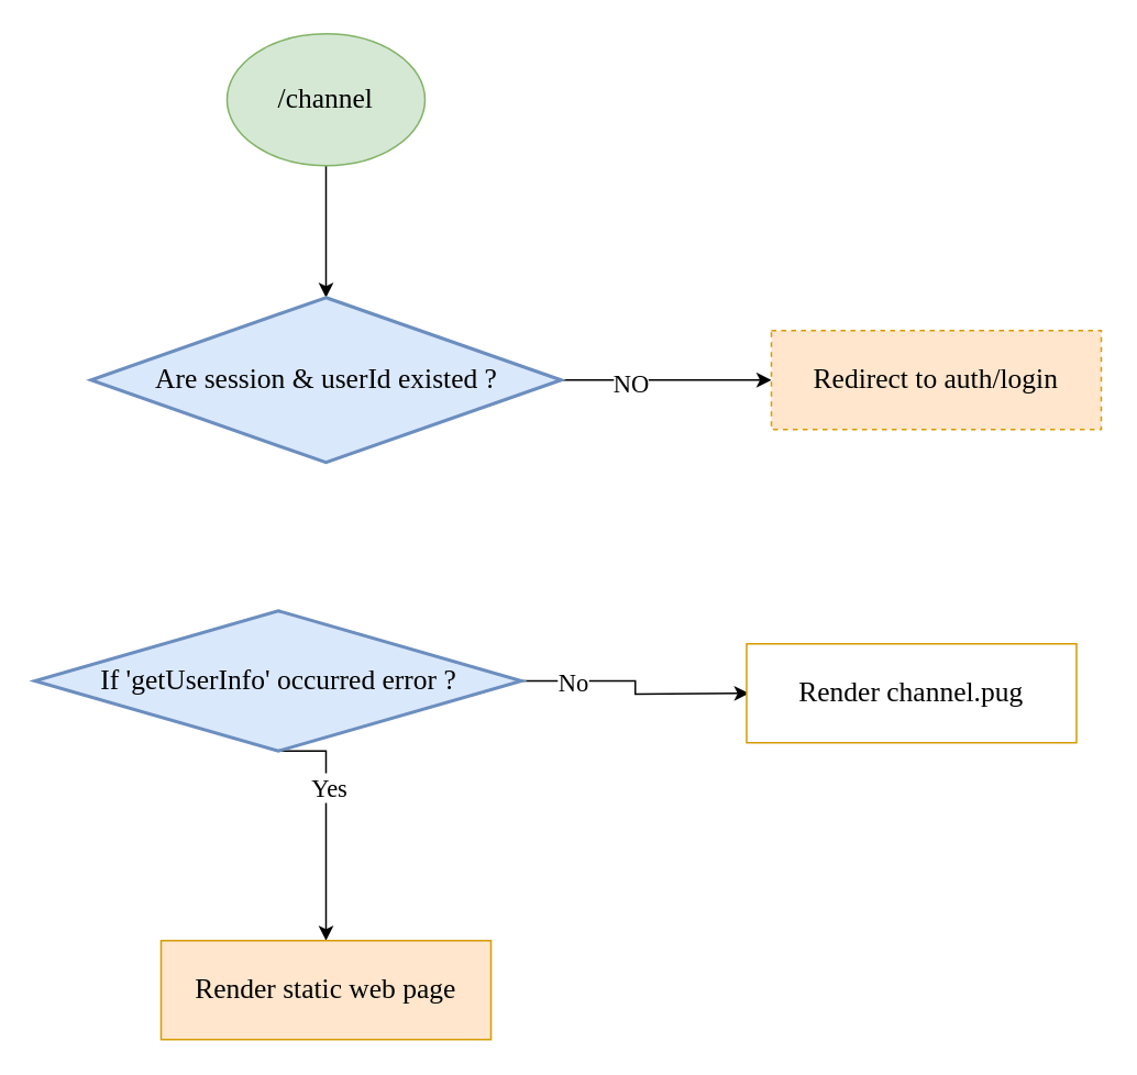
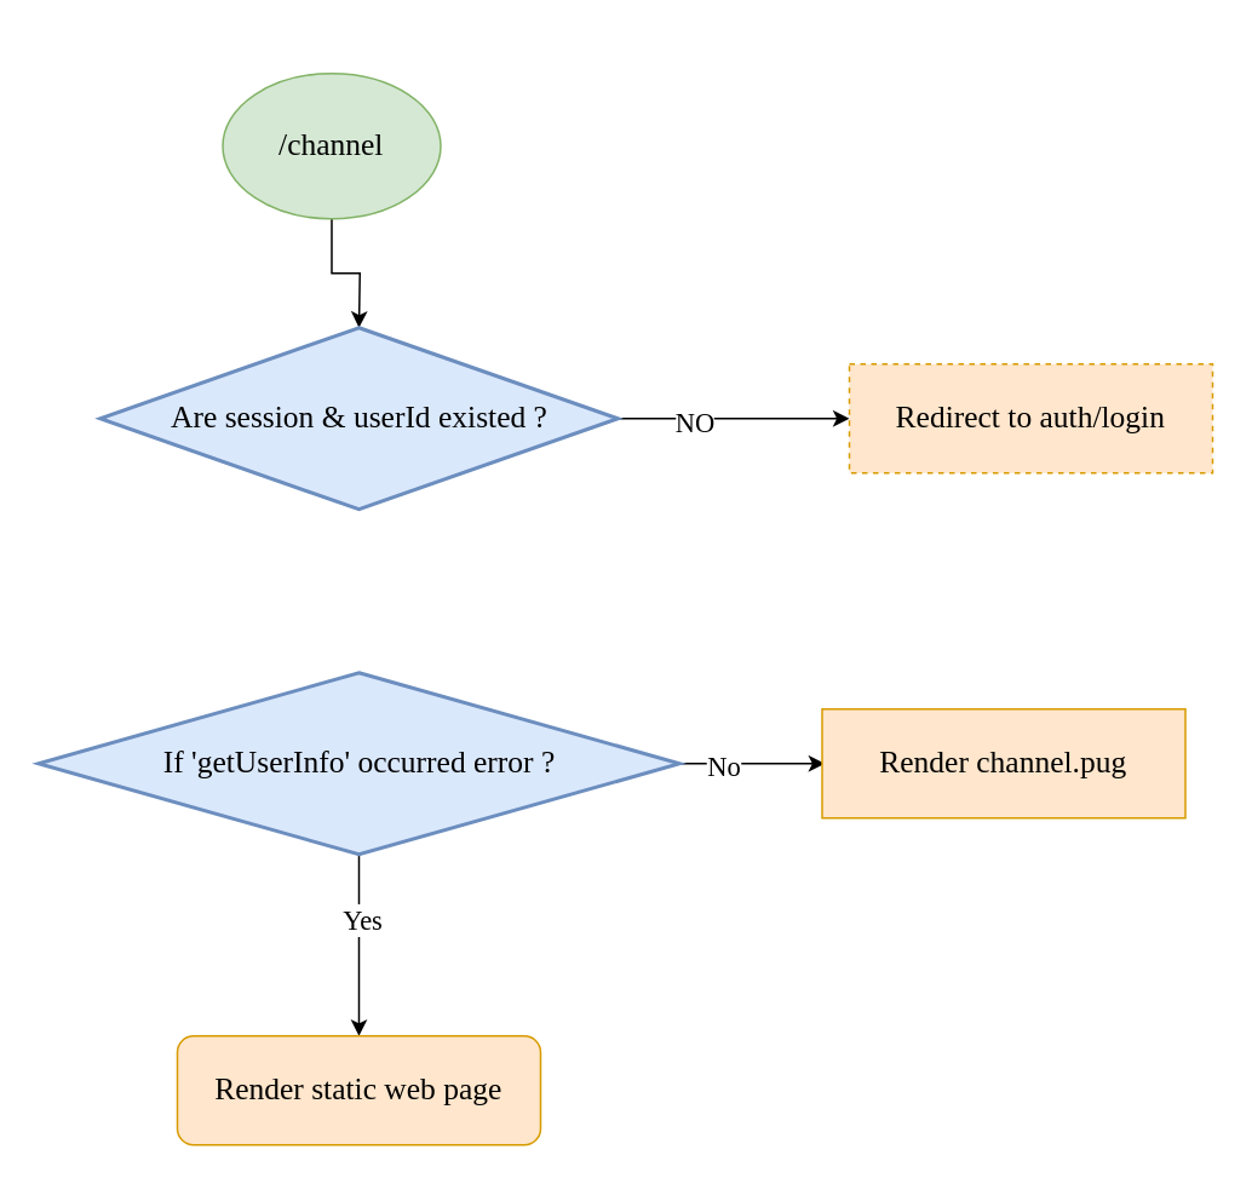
- <mxCell id="3" value="&lt;font style=&quot;font-size: 17px&quot; face=&quot;Comic Sans MS&quot;&gt;/channel&lt;/font&gt;" style="ellipse;whiteSpace=wrap;html=1;fillColor=#d5e8d4;strokeColor=#82b366;" vertex="1" parent="1"><mxGeometry x="137" y="20" width="120" height="80" as="geometry" /></mxCell>
+ <mxCell id="3" value="&lt;font style=&quot;font-size: 17px&quot; face=&quot;Comic Sans MS&quot;&gt;/channel&lt;/font&gt;" style="ellipse;whiteSpace=wrap;html=1;fillColor=#d5e8d4;strokeColor=#82b366;" vertex="1" parent="1"><mxGeometry x="122" y="40" width="120" height="80" as="geometry" /></mxCell>
- <mxCell id="11" value="&lt;font style=&quot;font-size: 17px&quot; face=&quot;Comic Sans MS&quot;&gt;If 'getUserInfo' occurred error ?&lt;/font&gt;" style="strokeWidth=2;html=1;shape=mxgraph.flowchart.decision;whiteSpace=wrap;fillColor=#dae8fc;strokeColor=#6c8ebf;" vertex="1" parent="1"><mxGeometry x="20.5" y="370" width="295" height="85" as="geometry" /></mxCell>
+ <mxCell id="11" value="&lt;font style=&quot;font-size: 17px&quot; face=&quot;Comic Sans MS&quot;&gt;If 'getUserInfo' occurred error ?&lt;/font&gt;" style="strokeWidth=2;html=1;shape=mxgraph.flowchart.decision;whiteSpace=wrap;fillColor=#dae8fc;strokeColor=#6c8ebf;" vertex="1" parent="1"><mxGeometry x="20.5" y="370" width="353" height="100" as="geometry" /></mxCell>
- <mxCell id="14" value="&lt;font style=&quot;font-size: 17px&quot; face=&quot;Comic Sans MS&quot;&gt;Render channel.pug&lt;/font&gt;" style="rounded=0;whiteSpace=wrap;html=1;fillColor=#ffffff;strokeColor=#d79b00;" vertex="1" parent="1"><mxGeometry x="452" y="390" width="200" height="60" as="geometry" /></mxCell>
+ <mxCell id="14" value="&lt;font style=&quot;font-size: 17px&quot; face=&quot;Comic Sans MS&quot;&gt;Render channel.pug&lt;/font&gt;" style="rounded=0;whiteSpace=wrap;html=1;fillColor=#ffe6cc;strokeColor=#d79b00;" vertex="1" parent="1"><mxGeometry x="452" y="390" width="200" height="60" as="geometry" /></mxCell>
- <mxCell id="13" value="&lt;font style=&quot;font-size: 17px&quot; face=&quot;Comic Sans MS&quot;&gt;Render static web page&lt;/font&gt;" style="rounded=0;whiteSpace=wrap;html=1;fillColor=#ffe6cc;strokeColor=#d79b00;" vertex="1" parent="1"><mxGeometry x="97" y="570" width="200" height="60" as="geometry" /></mxCell>
+ <mxCell id="13" value="&lt;font style=&quot;font-size: 17px&quot; face=&quot;Comic Sans MS&quot;&gt;Render static web page&lt;/font&gt;" style="whiteSpace=wrap;html=1;fillColor=#ffe6cc;strokeColor=#d79b00;rounded=1;" vertex="1" parent="1"><mxGeometry x="97" y="570" width="200" height="60" as="geometry" /></mxCell>
